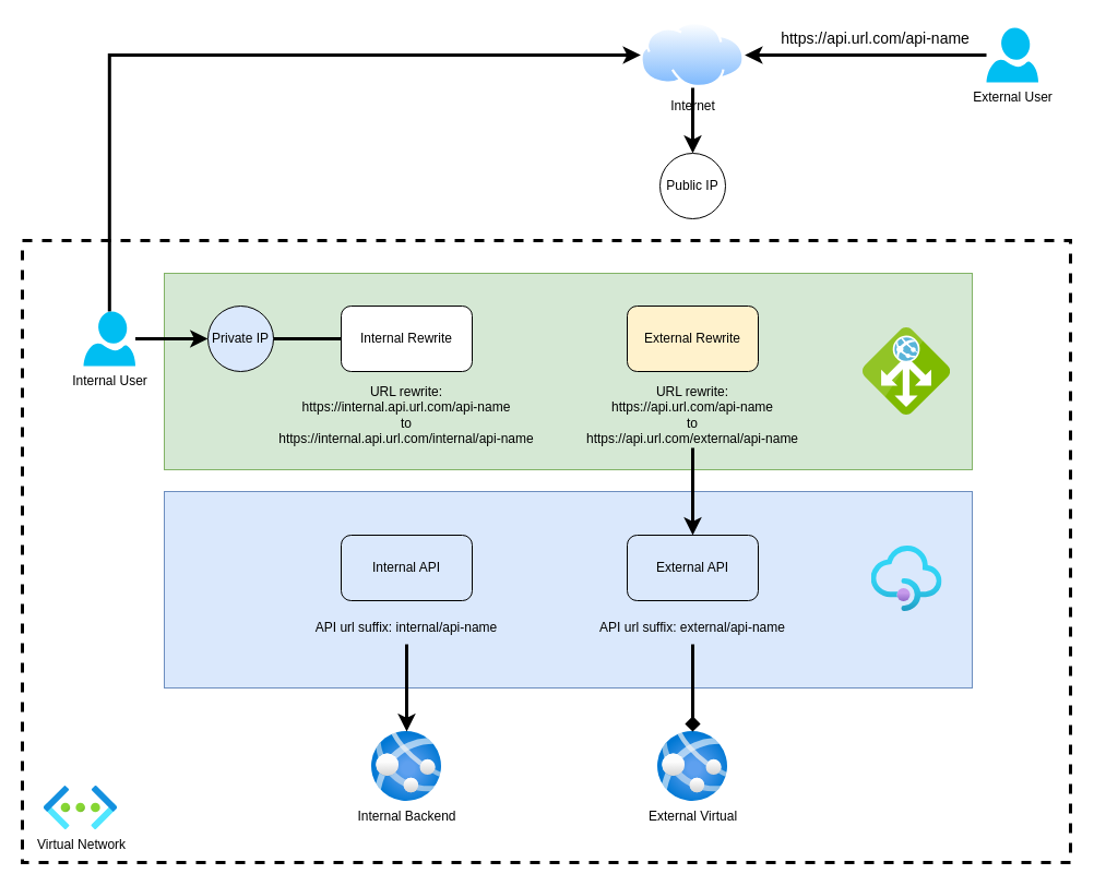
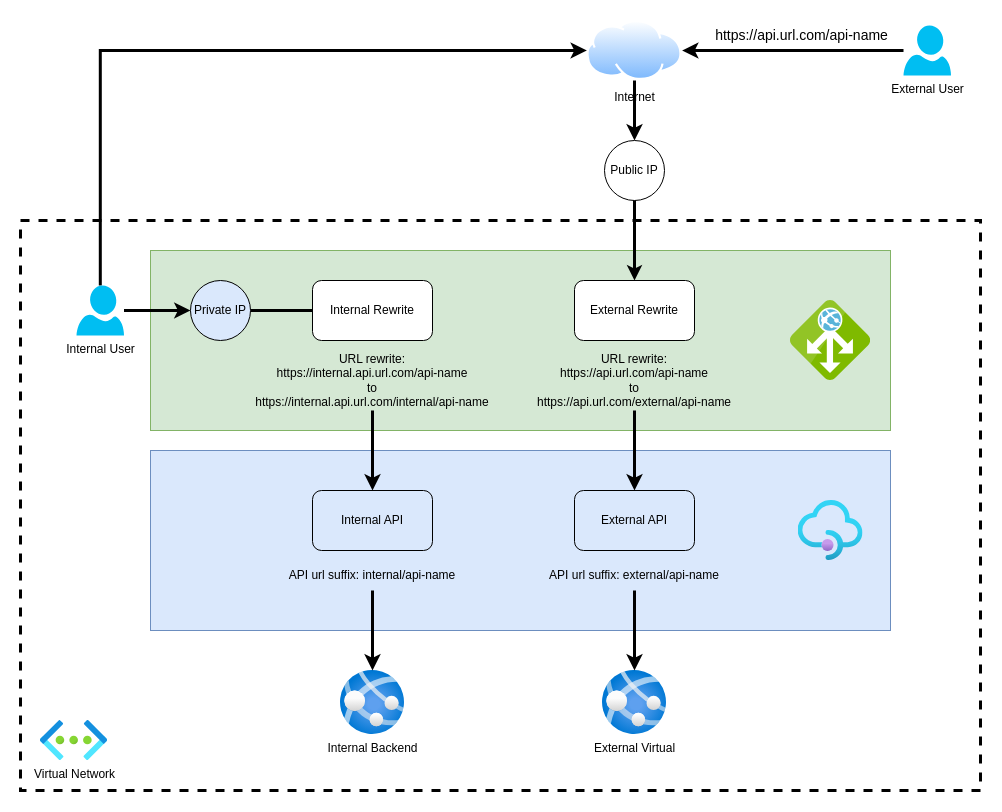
+ <mxCell id="32" style="edgeStyle=orthogonalEdgeStyle;rounded=0;orthogonalLoop=1;jettySize=auto;html=1;strokeWidth=3;endArrow=none;endFill=0;endSize=7;startArrow=classic;startFill=1;" edge="1" parent="1" source="31" target="20"><mxGeometry relative="1" as="geometry"><mxPoint x="634" y="170" as="targetPoint" /></mxGeometry></mxCell>
- <mxCell id="31" value="External Rewrite" style="rounded=1;whiteSpace=wrap;html=1;container=0;fillColor=#fff2cc;" vertex="1" parent="1"><mxGeometry x="574" y="280" width="120" height="60" as="geometry" /></mxCell>
+ <mxCell id="31" value="External Rewrite" style="rounded=1;whiteSpace=wrap;html=1;container=0;" vertex="1" parent="1"><mxGeometry x="574" y="280" width="120" height="60" as="geometry" /></mxCell>
+ <mxCell id="18" style="edgeStyle=orthogonalEdgeStyle;rounded=0;orthogonalLoop=1;jettySize=auto;html=1;strokeWidth=3;endArrow=classic;endFill=1;endSize=7;" edge="1" parent="1" source="15" target="9"><mxGeometry relative="1" as="geometry" /></mxCell>
- <mxCell id="13" style="edgeStyle=orthogonalEdgeStyle;rounded=0;orthogonalLoop=1;jettySize=auto;html=1;strokeWidth=3;endArrow=diamond;endFill=1;endSize=7;" edge="1" parent="1" source="35" target="12"><mxGeometry relative="1" as="geometry" /></mxCell>
+ <mxCell id="13" style="edgeStyle=orthogonalEdgeStyle;rounded=0;orthogonalLoop=1;jettySize=auto;html=1;strokeWidth=3;endArrow=classic;endFill=1;endSize=7;" edge="1" parent="1" source="35" target="12"><mxGeometry relative="1" as="geometry" /></mxCell>
